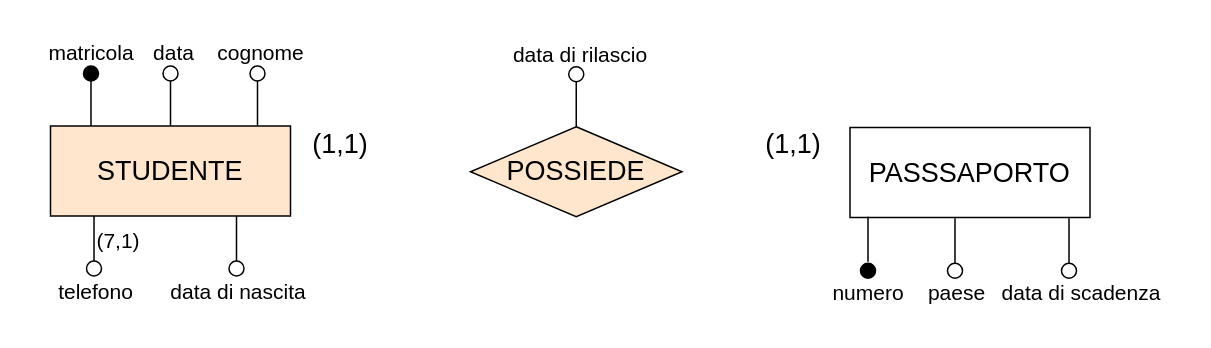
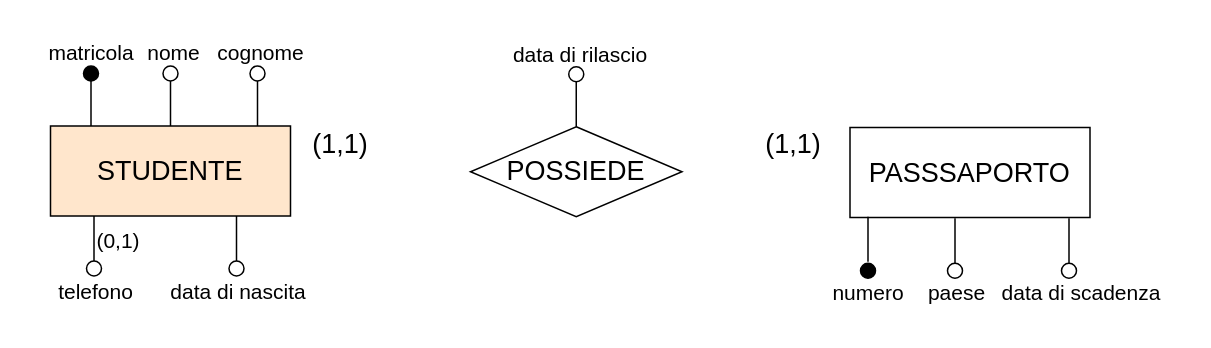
- <mxCell id="5" value="&lt;font style=&quot;font-size: 14px;&quot;&gt;data&lt;/font&gt;" style="text;html=1;align=center;verticalAlign=middle;resizable=0;points=[];autosize=1;strokeColor=none;fillColor=none;" parent="1" vertex="1"><mxGeometry x="85" y="20" width="60" height="30" as="geometry" /></mxCell>
+ <mxCell id="5" value="&lt;font style=&quot;font-size: 14px;&quot;&gt;nome&lt;/font&gt;" style="text;html=1;align=center;verticalAlign=middle;resizable=0;points=[];autosize=1;strokeColor=none;fillColor=none;" parent="1" vertex="1"><mxGeometry x="85" y="20" width="60" height="30" as="geometry" /></mxCell>
- <mxCell id="15" value="&lt;font style=&quot;font-size: 18px;&quot;&gt;POSSIEDE&lt;/font&gt;" style="rhombus;whiteSpace=wrap;html=1;fillColor=#ffe6cc;" parent="1" vertex="1"><mxGeometry x="313" y="84" width="141" height="60" as="geometry" /></mxCell>
+ <mxCell id="15" value="&lt;font style=&quot;font-size: 18px;&quot;&gt;POSSIEDE&lt;/font&gt;" style="rhombus;whiteSpace=wrap;html=1;" parent="1" vertex="1"><mxGeometry x="313" y="84" width="141" height="60" as="geometry" /></mxCell>
- <mxCell id="31" value="&lt;font style=&quot;font-size: 14px;&quot;&gt;(7,1)&lt;/font&gt;" style="text;html=1;align=center;verticalAlign=middle;resizable=0;points=[];autosize=1;strokeColor=none;fillColor=none;" vertex="1" parent="1"><mxGeometry x="53" y="145" width="50" height="30" as="geometry" /></mxCell>
+ <mxCell id="31" value="&lt;font style=&quot;font-size: 14px;&quot;&gt;(0,1)&lt;/font&gt;" style="text;html=1;align=center;verticalAlign=middle;resizable=0;points=[];autosize=1;strokeColor=none;fillColor=none;" vertex="1" parent="1"><mxGeometry x="53" y="145" width="50" height="30" as="geometry" /></mxCell>
